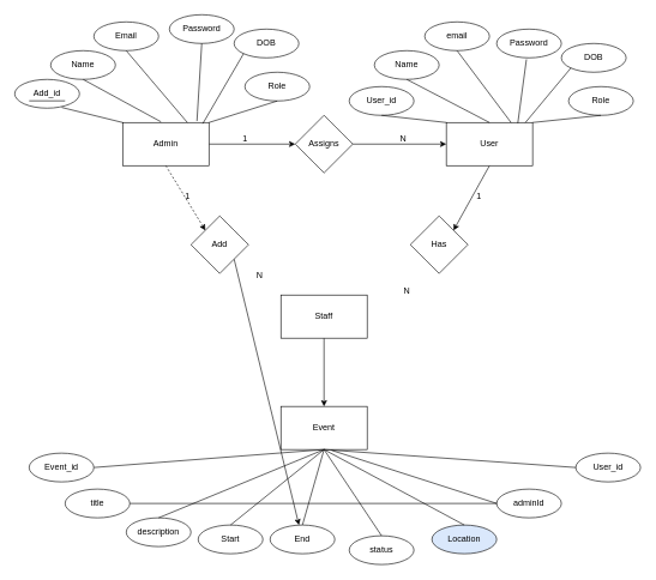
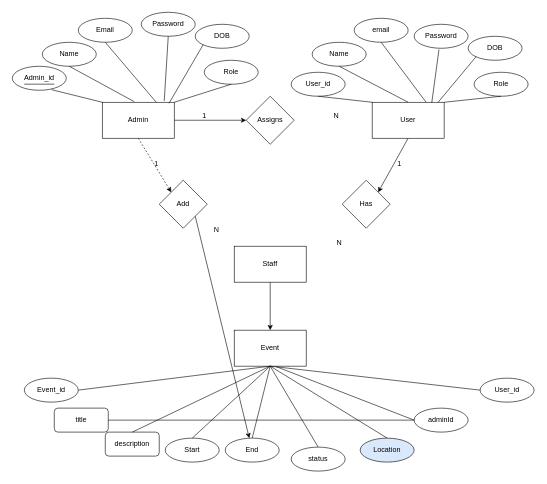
- <mxCell id="11" value="Add_id" style="ellipse;whiteSpace=wrap;html=1;" vertex="1" parent="1"><mxGeometry x="20" y="110" width="90" height="40" as="geometry" /></mxCell>
+ <mxCell id="11" value="Admin_id" style="ellipse;whiteSpace=wrap;html=1;" vertex="1" parent="1"><mxGeometry x="20" y="110" width="90" height="40" as="geometry" /></mxCell>
- <mxCell id="5" style="edgeStyle=orthogonalEdgeStyle;rounded=0;orthogonalLoop=1;jettySize=auto;html=1;exitX=1;exitY=0.5;exitDx=0;exitDy=0;entryX=0;entryY=0.5;entryDx=0;entryDy=0;" edge="1" parent="1" source="6" target="8"><mxGeometry relative="1" as="geometry" /></mxCell>
- <mxCell id="23" value="Event" style="rounded=0;whiteSpace=wrap;html=1;" vertex="1" parent="1"><mxGeometry x="390" y="565" width="120" height="60" as="geometry" /></mxCell>
+ <mxCell id="23" value="Event" style="rounded=0;whiteSpace=wrap;html=1;" vertex="1" parent="1"><mxGeometry x="390" y="550" width="120" height="60" as="geometry" /></mxCell>
- <mxCell id="30" value="title" style="ellipse;whiteSpace=wrap;html=1;" vertex="1" parent="1"><mxGeometry x="90" y="680" width="90" height="40" as="geometry" /></mxCell>
+ <mxCell id="30" value="title" style="whiteSpace=wrap;html=1;rounded=1;" vertex="1" parent="1"><mxGeometry x="90" y="680" width="90" height="40" as="geometry" /></mxCell>
- <mxCell id="29" value="description" style="ellipse;whiteSpace=wrap;html=1;" vertex="1" parent="1"><mxGeometry x="175" y="720" width="90" height="40" as="geometry" /></mxCell>
+ <mxCell id="29" value="description" style="whiteSpace=wrap;html=1;rounded=1;" vertex="1" parent="1"><mxGeometry x="175" y="720" width="90" height="40" as="geometry" /></mxCell>
